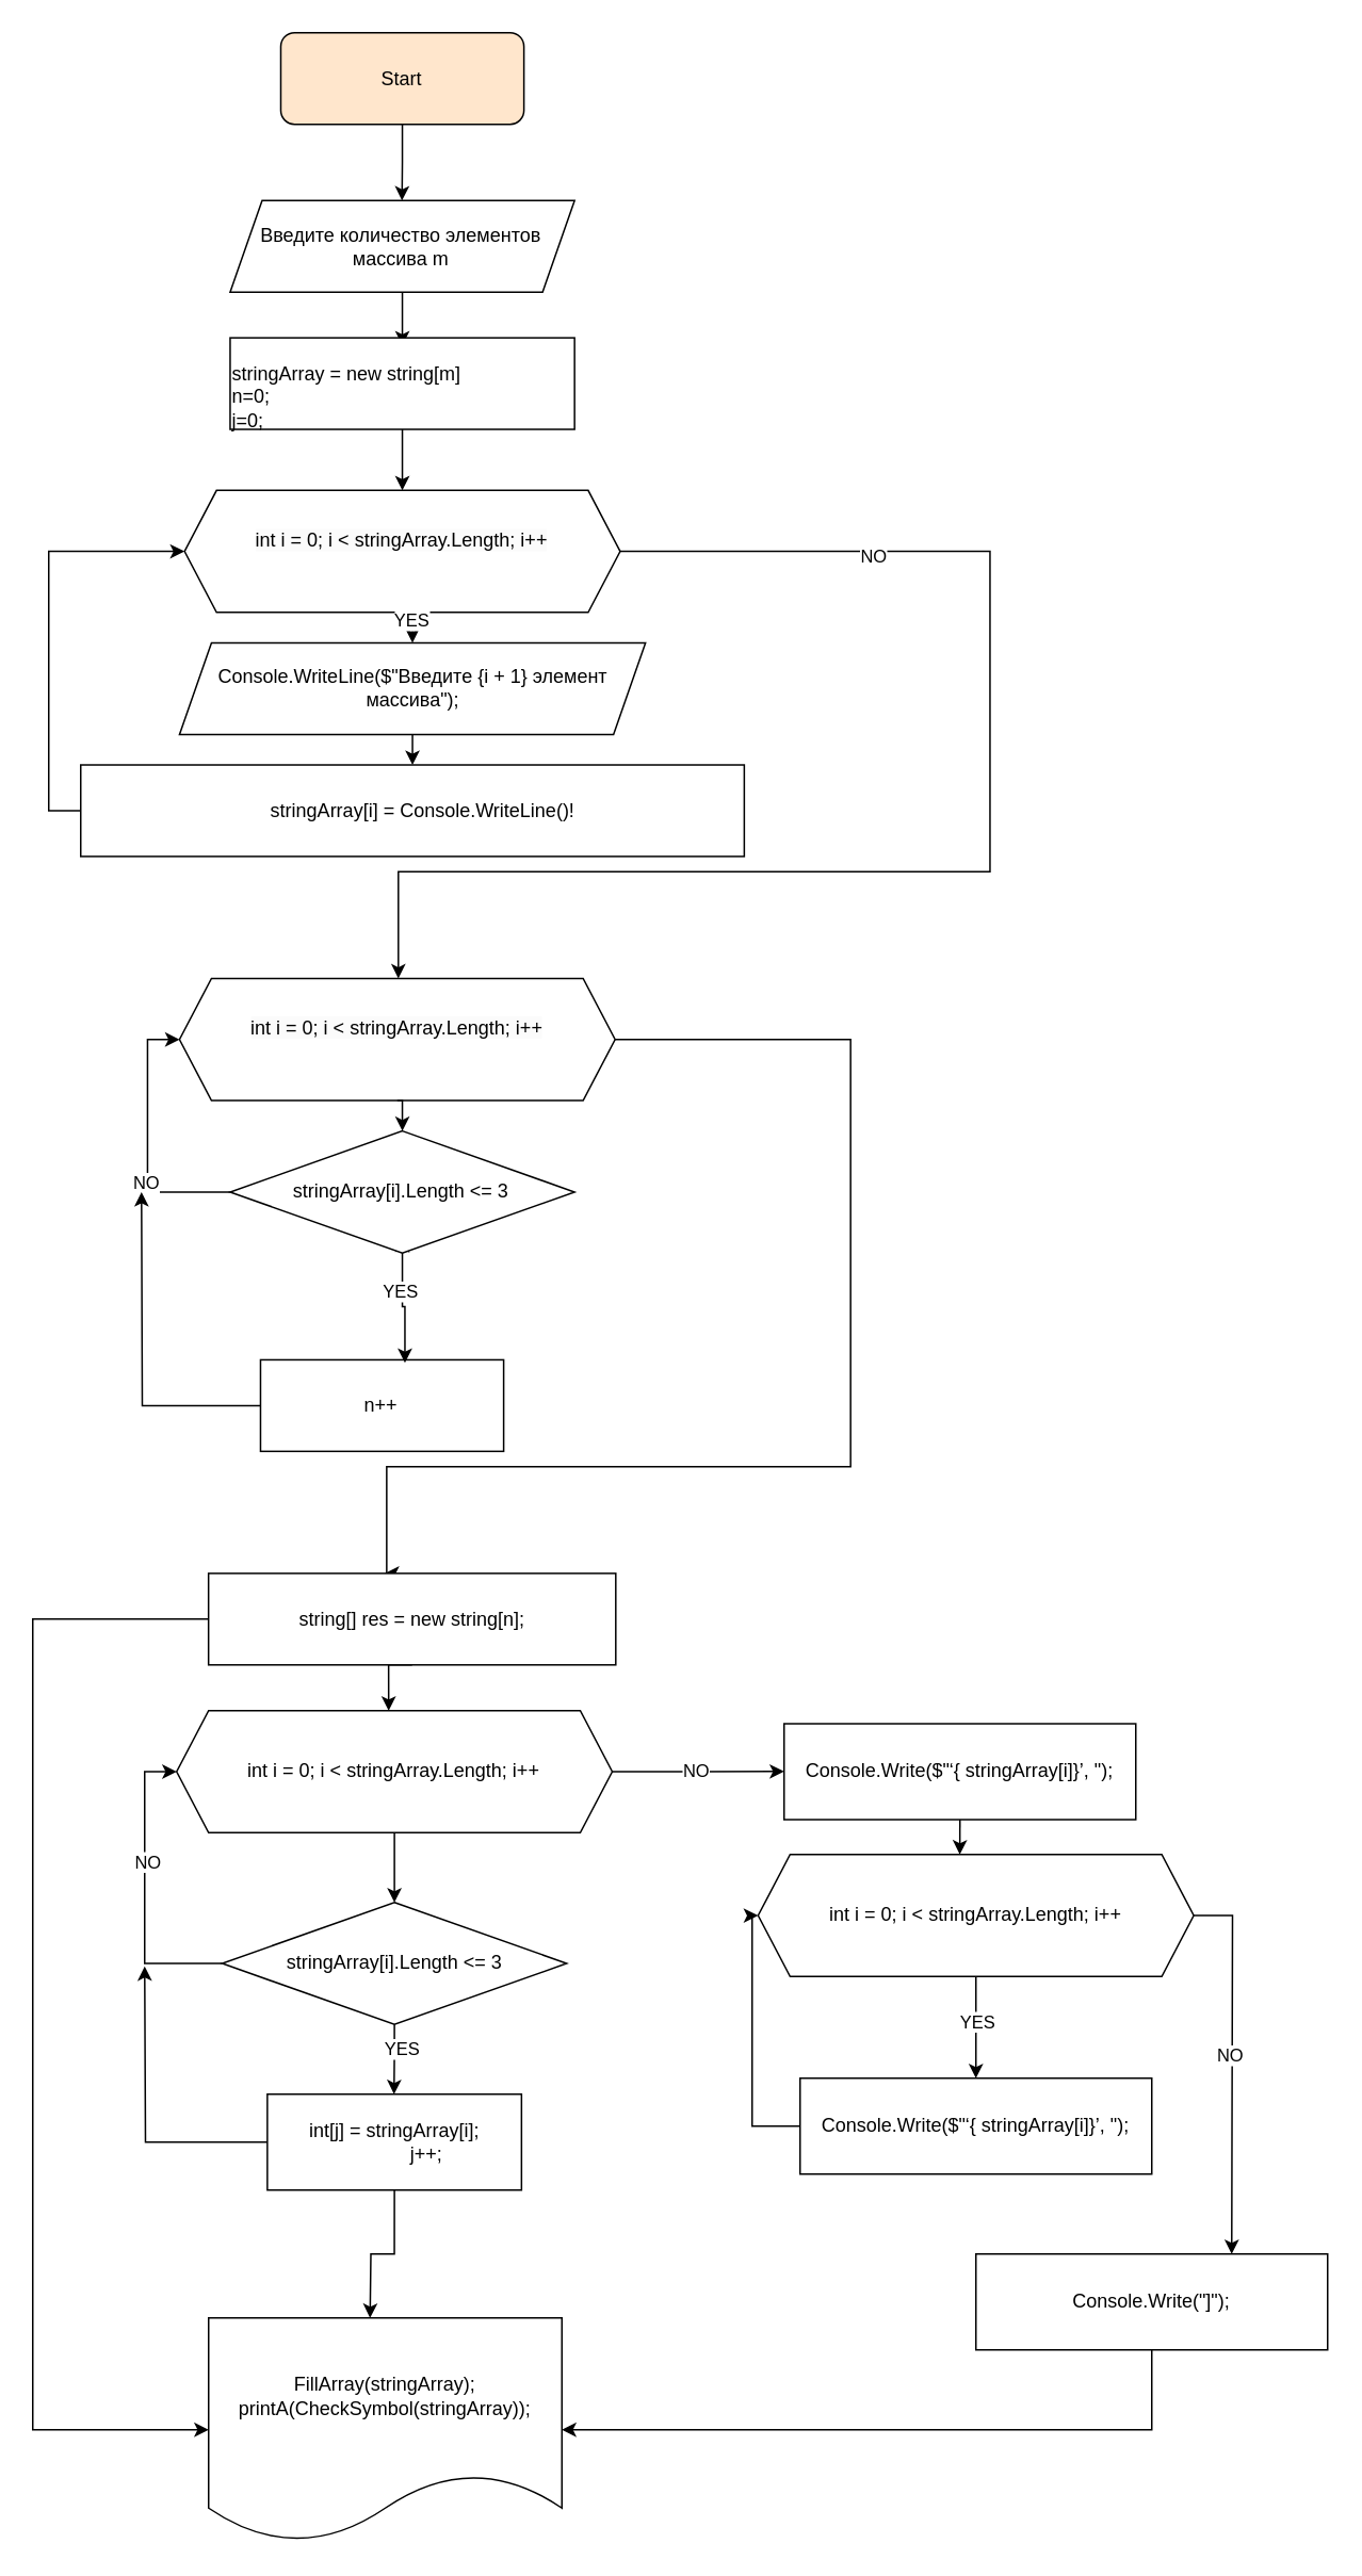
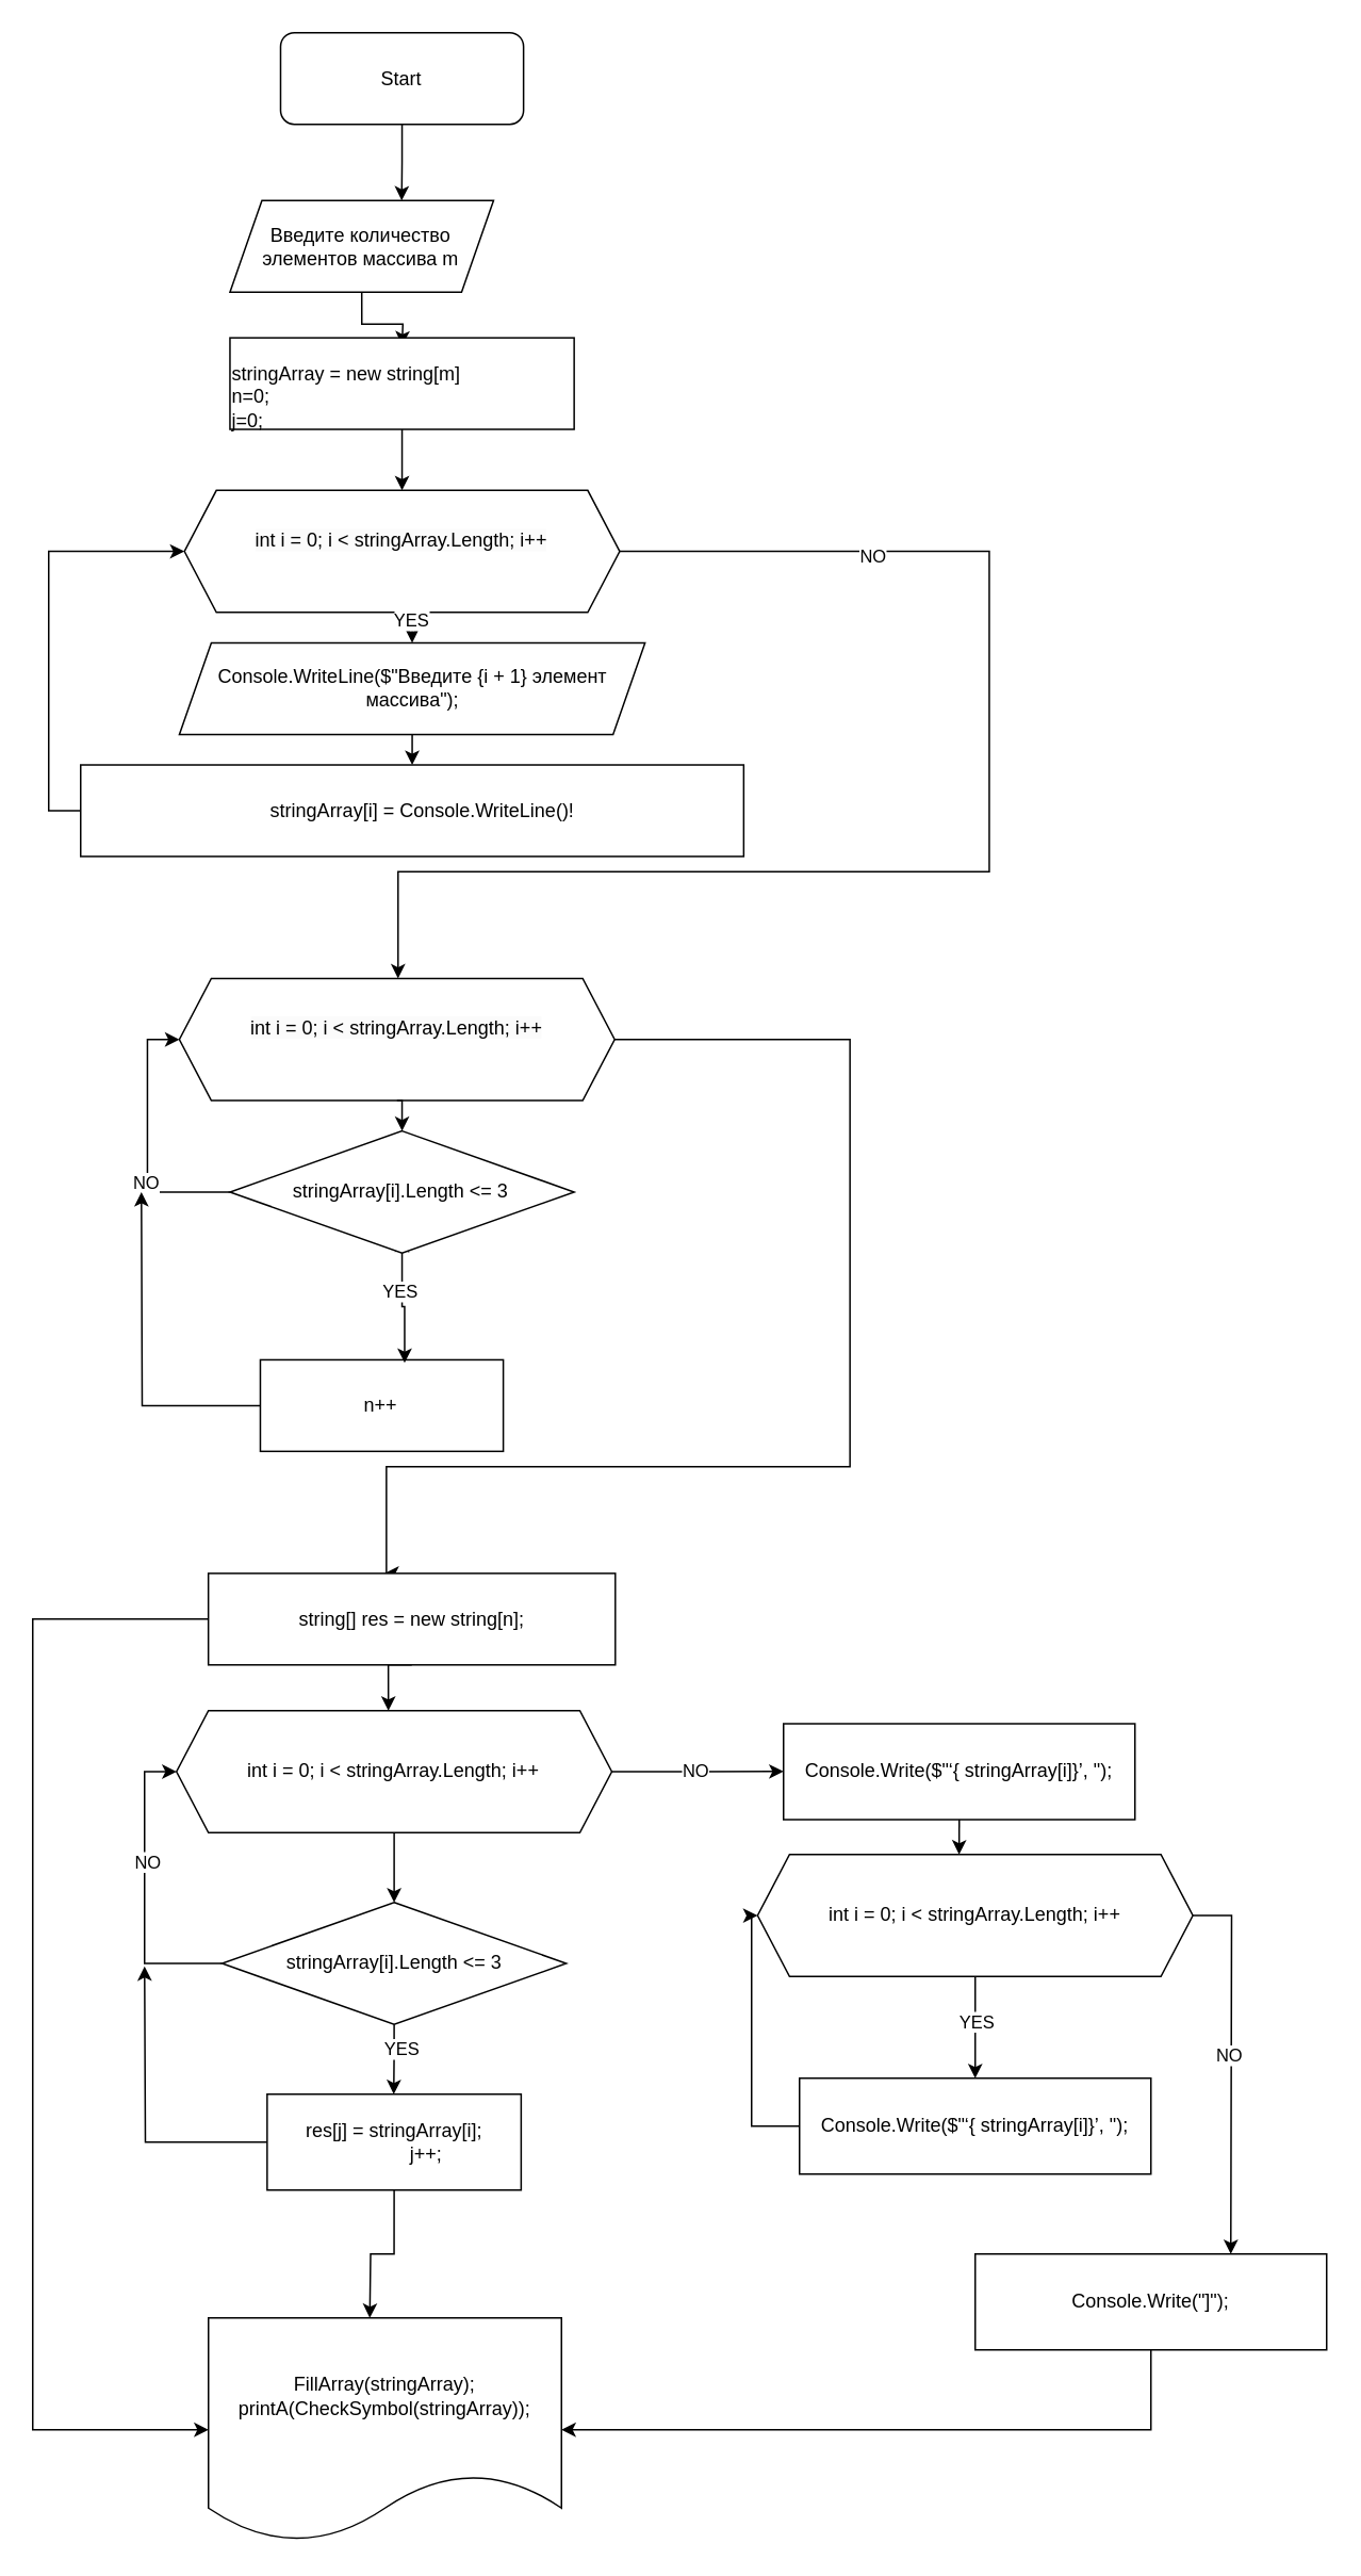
- <mxCell id="4" value="Start" style="rounded=1;whiteSpace=wrap;html=1;fillColor=#ffe6cc;" vertex="1" parent="2"><mxGeometry x="125.157" width="152.089" height="57.273" as="geometry" /></mxCell>
+ <mxCell id="4" value="Start" style="rounded=1;whiteSpace=wrap;html=1;" vertex="1" parent="2"><mxGeometry x="125.157" width="152.089" height="57.273" as="geometry" /></mxCell>
- <mxCell id="6" value="Введите количество элементов массива m" style="shape=parallelogram;perimeter=parallelogramPerimeter;whiteSpace=wrap;html=1;fixedSize=1;" vertex="1" parent="2"><mxGeometry x="93.471" y="105" width="215.46" height="57.273" as="geometry" /></mxCell>
+ <mxCell id="6" value="Введите количество элементов массива m" style="shape=parallelogram;perimeter=parallelogramPerimeter;whiteSpace=wrap;html=1;fixedSize=1;" vertex="1" parent="2"><mxGeometry x="93.471" y="105" width="165" height="57.273" as="geometry" /></mxCell>
- <mxCell id="42" value="int[j] = stringArray[i];&#10;            j++;" style="rounded=0;whiteSpace=wrap;html=1;" vertex="1" parent="1"><mxGeometry x="166.74" y="1310" width="159" height="60" as="geometry" /></mxCell>
+ <mxCell id="42" value="res[j] = stringArray[i];&#10;            j++;" style="rounded=0;whiteSpace=wrap;html=1;" vertex="1" parent="1"><mxGeometry x="166.74" y="1310" width="159" height="60" as="geometry" /></mxCell>
